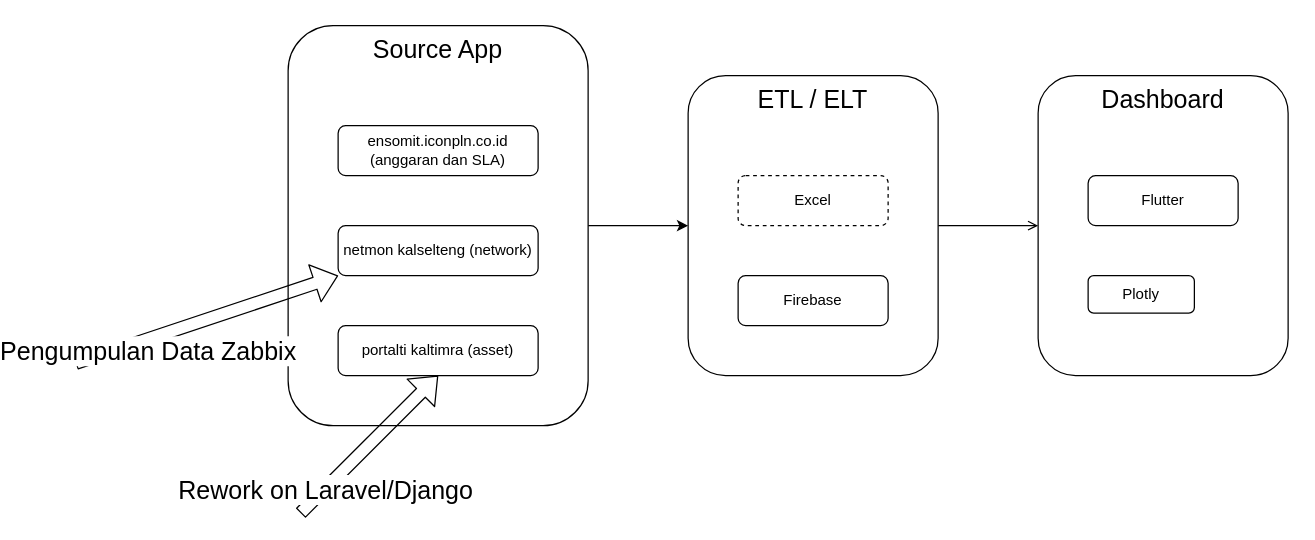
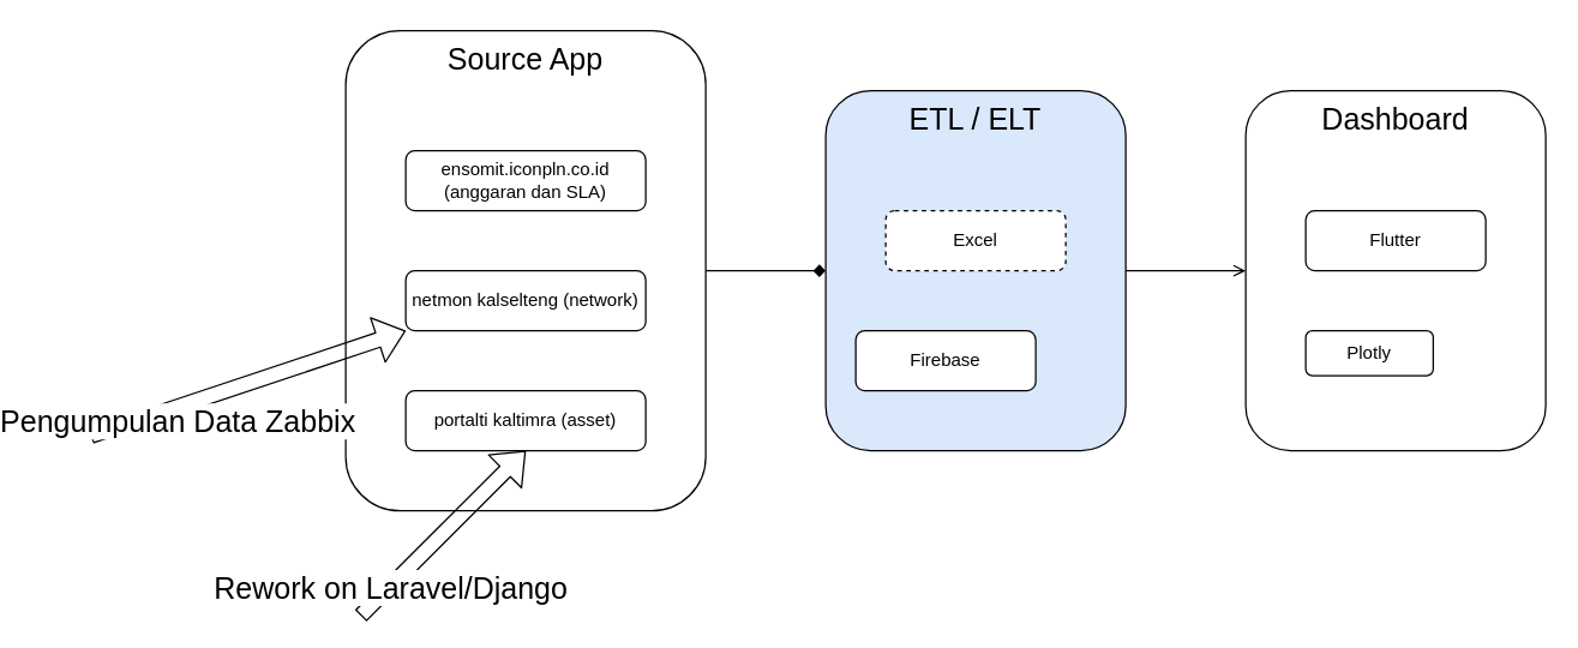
- <mxCell id="8" value="ETL / ELT" style="rounded=1;whiteSpace=wrap;html=1;verticalAlign=top;fontSize=20;" parent="1" vertex="1"><mxGeometry x="510" y="60" width="200" height="240" as="geometry" /></mxCell>
+ <mxCell id="8" value="ETL / ELT" style="rounded=1;whiteSpace=wrap;html=1;verticalAlign=top;fontSize=20;fillColor=#dae8fc;" parent="1" vertex="1"><mxGeometry x="510" y="60" width="200" height="240" as="geometry" /></mxCell>
- <mxCell id="2" value="" style="edgeStyle=orthogonalEdgeStyle;rounded=0;orthogonalLoop=1;jettySize=auto;html=1;fontSize=20;entryX=0;entryY=0.5;entryDx=0;entryDy=0;" parent="1" source="3" target="8" edge="1"><mxGeometry relative="1" as="geometry"><Array as="points" /></mxGeometry></mxCell>
+ <mxCell id="2" value="" style="edgeStyle=orthogonalEdgeStyle;rounded=0;orthogonalLoop=1;jettySize=auto;html=1;fontSize=20;entryX=0;entryY=0.5;entryDx=0;entryDy=0;endArrow=diamond;" parent="1" source="3" target="8" edge="1"><mxGeometry relative="1" as="geometry"><Array as="points" /></mxGeometry></mxCell>
- <mxCell id="10" value="Firebase" style="rounded=1;whiteSpace=wrap;html=1;" parent="1" vertex="1"><mxGeometry x="550" y="220" width="120" height="40" as="geometry" /></mxCell>
+ <mxCell id="10" value="Firebase" style="rounded=1;whiteSpace=wrap;html=1;" parent="1" vertex="1"><mxGeometry x="530" y="220" width="120" height="40" as="geometry" /></mxCell>
